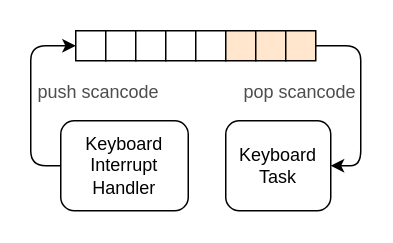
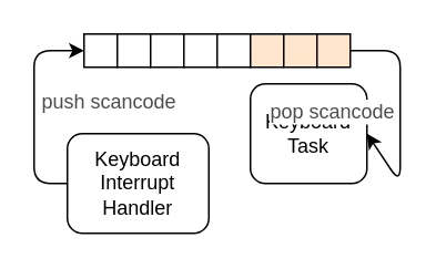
- <mxCell id="13" value="Keyboard Task" style="rounded=1;whiteSpace=wrap;html=1;strokeColor=#000000;" vertex="1" parent="1"><mxGeometry x="150" y="80" width="70" height="60" as="geometry" /></mxCell>
+ <mxCell id="13" value="Keyboard Task" style="rounded=1;whiteSpace=wrap;html=1;strokeColor=#000000;" vertex="1" parent="1"><mxGeometry x="150" y="50" width="70" height="60" as="geometry" /></mxCell>
